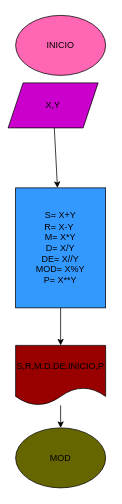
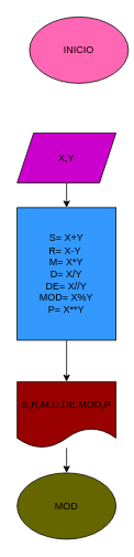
- <mxCell id="2" value="INICIO" style="ellipse;whiteSpace=wrap;html=1;fillColor=#FF66B3;" vertex="1" parent="1"><mxGeometry x="20" y="20" width="120" height="80" as="geometry" /></mxCell>
+ <mxCell id="2" value="INICIO" style="ellipse;whiteSpace=wrap;html=1;fillColor=#FF66B3;" vertex="1" parent="1"><mxGeometry x="35" y="20" width="120" height="80" as="geometry" /></mxCell>
- <mxCell id="4" value="X,Y" style="shape=parallelogram;perimeter=parallelogramPerimeter;whiteSpace=wrap;html=1;fixedSize=1;fillColor=#CC00CC;" vertex="1" parent="1"><mxGeometry x="10" y="110" width="120" height="60" as="geometry" /></mxCell>
+ <mxCell id="4" value="X,Y" style="shape=parallelogram;perimeter=parallelogramPerimeter;whiteSpace=wrap;html=1;fixedSize=1;fillColor=#CC00CC;" vertex="1" parent="1"><mxGeometry x="20" y="160" width="120" height="60" as="geometry" /></mxCell>
- <mxCell id="8" value="S,R,M.D.DE.INICIO,P" style="shape=document;whiteSpace=wrap;html=1;boundedLbl=1;fillColor=#990000;" vertex="1" parent="1"><mxGeometry x="20" y="460" width="120" height="80" as="geometry" /></mxCell>
+ <mxCell id="8" value="S,R,M.D.DE.MOD,P" style="shape=document;whiteSpace=wrap;html=1;boundedLbl=1;fillColor=#990000;" vertex="1" parent="1"><mxGeometry x="20" y="460" width="120" height="80" as="geometry" /></mxCell>
